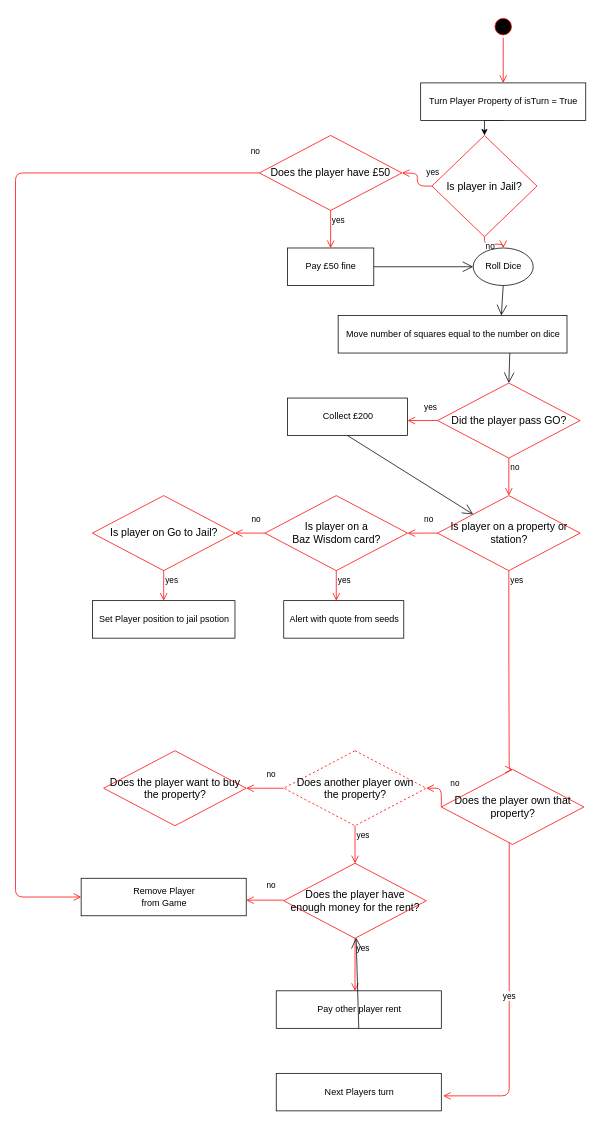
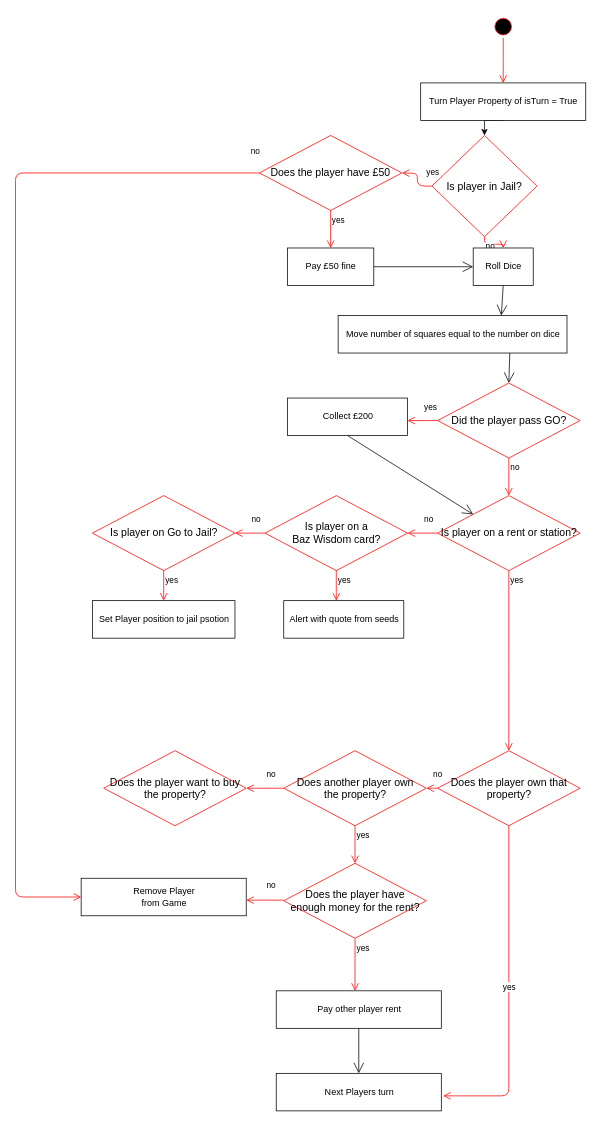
- <mxCell id="9" value="Roll Dice" style="ellipse;html=1;" parent="1" vertex="1"><mxGeometry x="630" y="330" width="80" height="50" as="geometry" /></mxCell>
+ <mxCell id="9" value="Roll Dice" style="html=1;" parent="1" vertex="1"><mxGeometry x="630" y="330" width="80" height="50" as="geometry" /></mxCell>
- <mxCell id="11" value="&lt;font style=&quot;font-size: 14px&quot;&gt;Is player on a property or station?&lt;/font&gt;" style="rhombus;whiteSpace=wrap;html=1;strokeColor=#ff0001;" parent="1" vertex="1"><mxGeometry x="582.5" y="660" width="190" height="100" as="geometry" /></mxCell>
+ <mxCell id="11" value="&lt;font style=&quot;font-size: 14px&quot;&gt;Is player on a rent or station?&lt;/font&gt;" style="rhombus;whiteSpace=wrap;html=1;strokeColor=#ff0001;" parent="1" vertex="1"><mxGeometry x="582.5" y="660" width="190" height="100" as="geometry" /></mxCell>
- <mxCell id="15" value="&lt;font style=&quot;font-size: 14px&quot;&gt;Does another player own&lt;br&gt;the property?&lt;br&gt;&lt;/font&gt;" style="rhombus;whiteSpace=wrap;html=1;strokeColor=#ff0001;dashed=1;" parent="1" vertex="1"><mxGeometry x="377.5" y="1000" width="190" height="100" as="geometry" /></mxCell>
+ <mxCell id="15" value="&lt;font style=&quot;font-size: 14px&quot;&gt;Does another player own&lt;br&gt;the property?&lt;br&gt;&lt;/font&gt;" style="rhombus;whiteSpace=wrap;html=1;strokeColor=#ff0001;" parent="1" vertex="1"><mxGeometry x="377.5" y="1000" width="190" height="100" as="geometry" /></mxCell>
- <mxCell id="13" value="&lt;font style=&quot;font-size: 14px&quot;&gt;Does the player own that property?&lt;/font&gt;" style="rhombus;whiteSpace=wrap;html=1;strokeColor=#ff0001;" parent="1" vertex="1"><mxGeometry x="587.5" y="1025" width="190" height="100" as="geometry" /></mxCell>
+ <mxCell id="13" value="&lt;font style=&quot;font-size: 14px&quot;&gt;Does the player own that property?&lt;/font&gt;" style="rhombus;whiteSpace=wrap;html=1;strokeColor=#ff0001;" parent="1" vertex="1"><mxGeometry x="582.5" y="1000" width="190" height="100" as="geometry" /></mxCell>
- <mxCell id="26" value="" style="endArrow=open;endFill=1;endSize=12;html=1;exitX=0.5;exitY=1;exitDx=0;exitDy=0;" parent="1" source="25" target="22" edge="1"><mxGeometry width="160" relative="1" as="geometry"><mxPoint x="317.5" y="1280" as="sourcePoint" /><mxPoint x="477.5" y="1280" as="targetPoint" /></mxGeometry></mxCell>
+ <mxCell id="26" value="" style="endArrow=open;endFill=1;endSize=12;html=1;exitX=0.5;exitY=1;exitDx=0;exitDy=0;entryX=0.5;entryY=0;entryDx=0;entryDy=0;" parent="1" source="25" target="21" edge="1"><mxGeometry width="160" relative="1" as="geometry"><mxPoint x="317.5" y="1280" as="sourcePoint" /><mxPoint x="477.5" y="1280" as="targetPoint" /></mxGeometry></mxCell>
